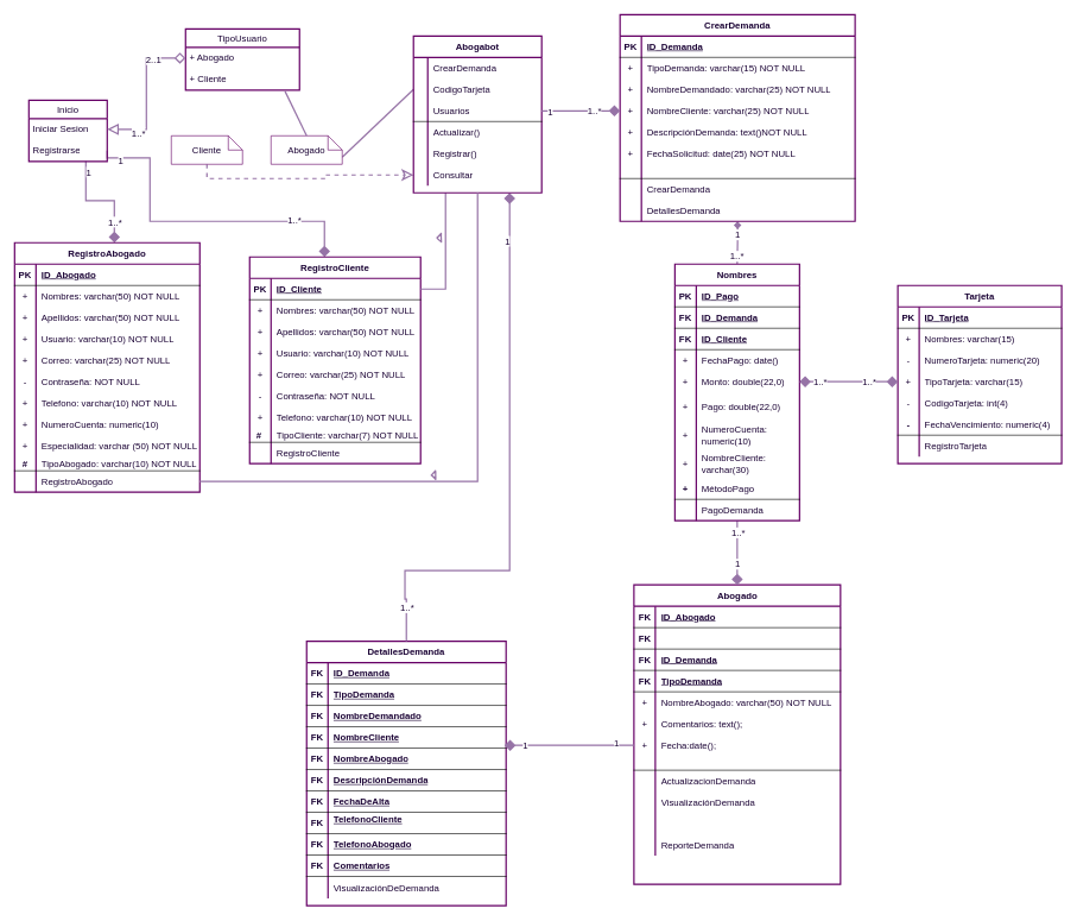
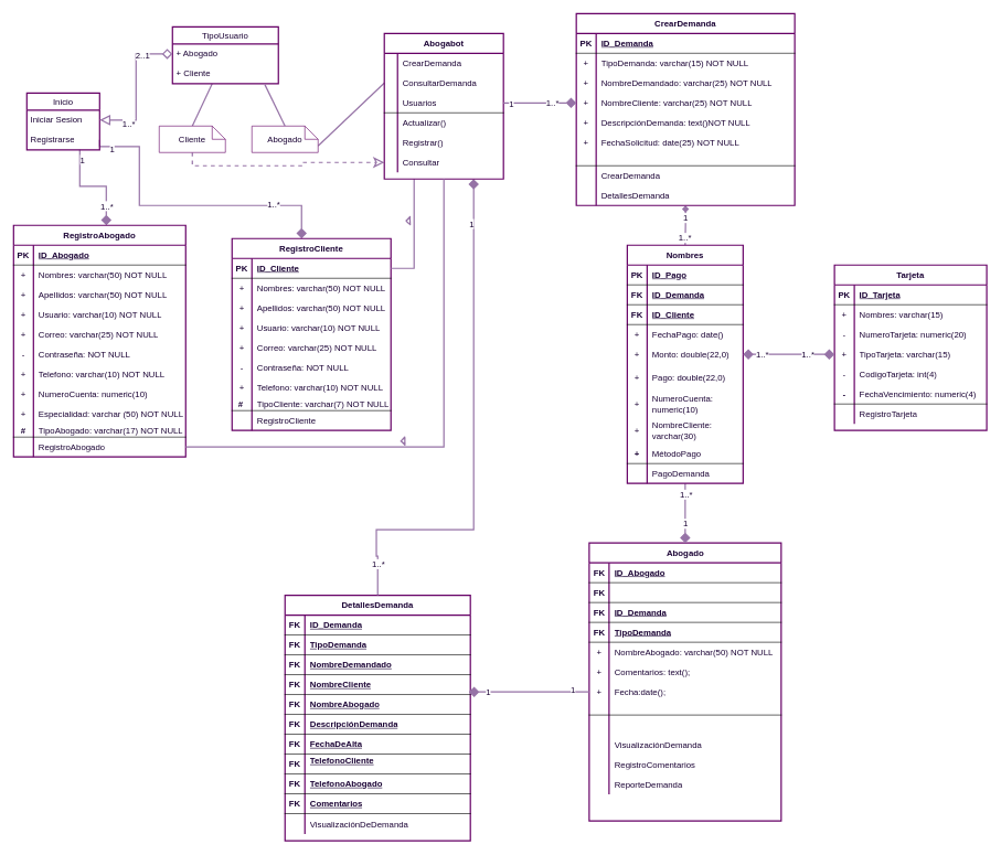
- <mxCell id="230" value="CodigoTarjeta" style="shape=partialRectangle;connectable=0;fillColor=none;top=0;left=0;bottom=0;right=0;align=left;spacingLeft=6;overflow=hidden;labelBorderColor=none;fontColor=#190033;whiteSpace=wrap;fontSize=13;" parent="228" vertex="1"><mxGeometry x="20" width="160" height="30" as="geometry"><mxRectangle width="160" height="30" as="alternateBounds" /></mxGeometry></mxCell>
+ <mxCell id="230" value="ConsultarDemanda" style="shape=partialRectangle;connectable=0;fillColor=none;top=0;left=0;bottom=0;right=0;align=left;spacingLeft=6;overflow=hidden;labelBorderColor=none;fontColor=#190033;whiteSpace=wrap;fontSize=13;" parent="228" vertex="1"><mxGeometry x="20" width="160" height="30" as="geometry"><mxRectangle width="160" height="30" as="alternateBounds" /></mxGeometry></mxCell>
+ <mxCell id="174" style="rounded=0;orthogonalLoop=1;jettySize=auto;html=1;entryX=0.5;entryY=0;entryDx=0;entryDy=0;entryPerimeter=0;endArrow=none;endFill=0;endSize=11;labelBorderColor=none;fontColor=#190033;fillColor=#e1d5e7;strokeColor=#9673a6;strokeWidth=2;fontSize=13;" parent="1" source="175" target="216" edge="1"><mxGeometry relative="1" as="geometry" /></mxCell>
- <mxCell id="208" value="TipoAbogado: varchar(10) NOT NULL" style="shape=partialRectangle;overflow=hidden;connectable=0;fillColor=none;top=0;left=0;bottom=0;right=0;align=left;spacingLeft=6;fontStyle=0;labelBorderColor=none;fontColor=#190033;whiteSpace=wrap;fontSize=13;" parent="206" vertex="1"><mxGeometry x="30" width="230" height="20" as="geometry"><mxRectangle width="230" height="20" as="alternateBounds" /></mxGeometry></mxCell>
+ <mxCell id="208" value="TipoAbogado: varchar(17) NOT NULL" style="shape=partialRectangle;overflow=hidden;connectable=0;fillColor=none;top=0;left=0;bottom=0;right=0;align=left;spacingLeft=6;fontStyle=0;labelBorderColor=none;fontColor=#190033;whiteSpace=wrap;fontSize=13;" parent="206" vertex="1"><mxGeometry x="30" width="230" height="20" as="geometry"><mxRectangle width="230" height="20" as="alternateBounds" /></mxGeometry></mxCell>
- <mxCell id="28" value="ActualizacionDemanda" style="shape=partialRectangle;overflow=hidden;connectable=0;fillColor=none;top=0;left=0;bottom=0;right=0;align=left;spacingLeft=6;labelBorderColor=none;fontColor=#190033;whiteSpace=wrap;fontSize=13;" parent="26" vertex="1"><mxGeometry x="30" width="260" height="30" as="geometry"><mxRectangle width="260" height="30" as="alternateBounds" /></mxGeometry></mxCell>
+ <mxCell id="34" value="RegistroComentarios" style="shape=partialRectangle;overflow=hidden;connectable=0;fillColor=none;top=0;left=0;bottom=0;right=0;align=left;spacingLeft=6;labelBorderColor=none;fontColor=#190033;whiteSpace=wrap;fontSize=13;" parent="32" vertex="1"><mxGeometry x="30" width="260" height="30" as="geometry"><mxRectangle width="260" height="30" as="alternateBounds" /></mxGeometry></mxCell>
